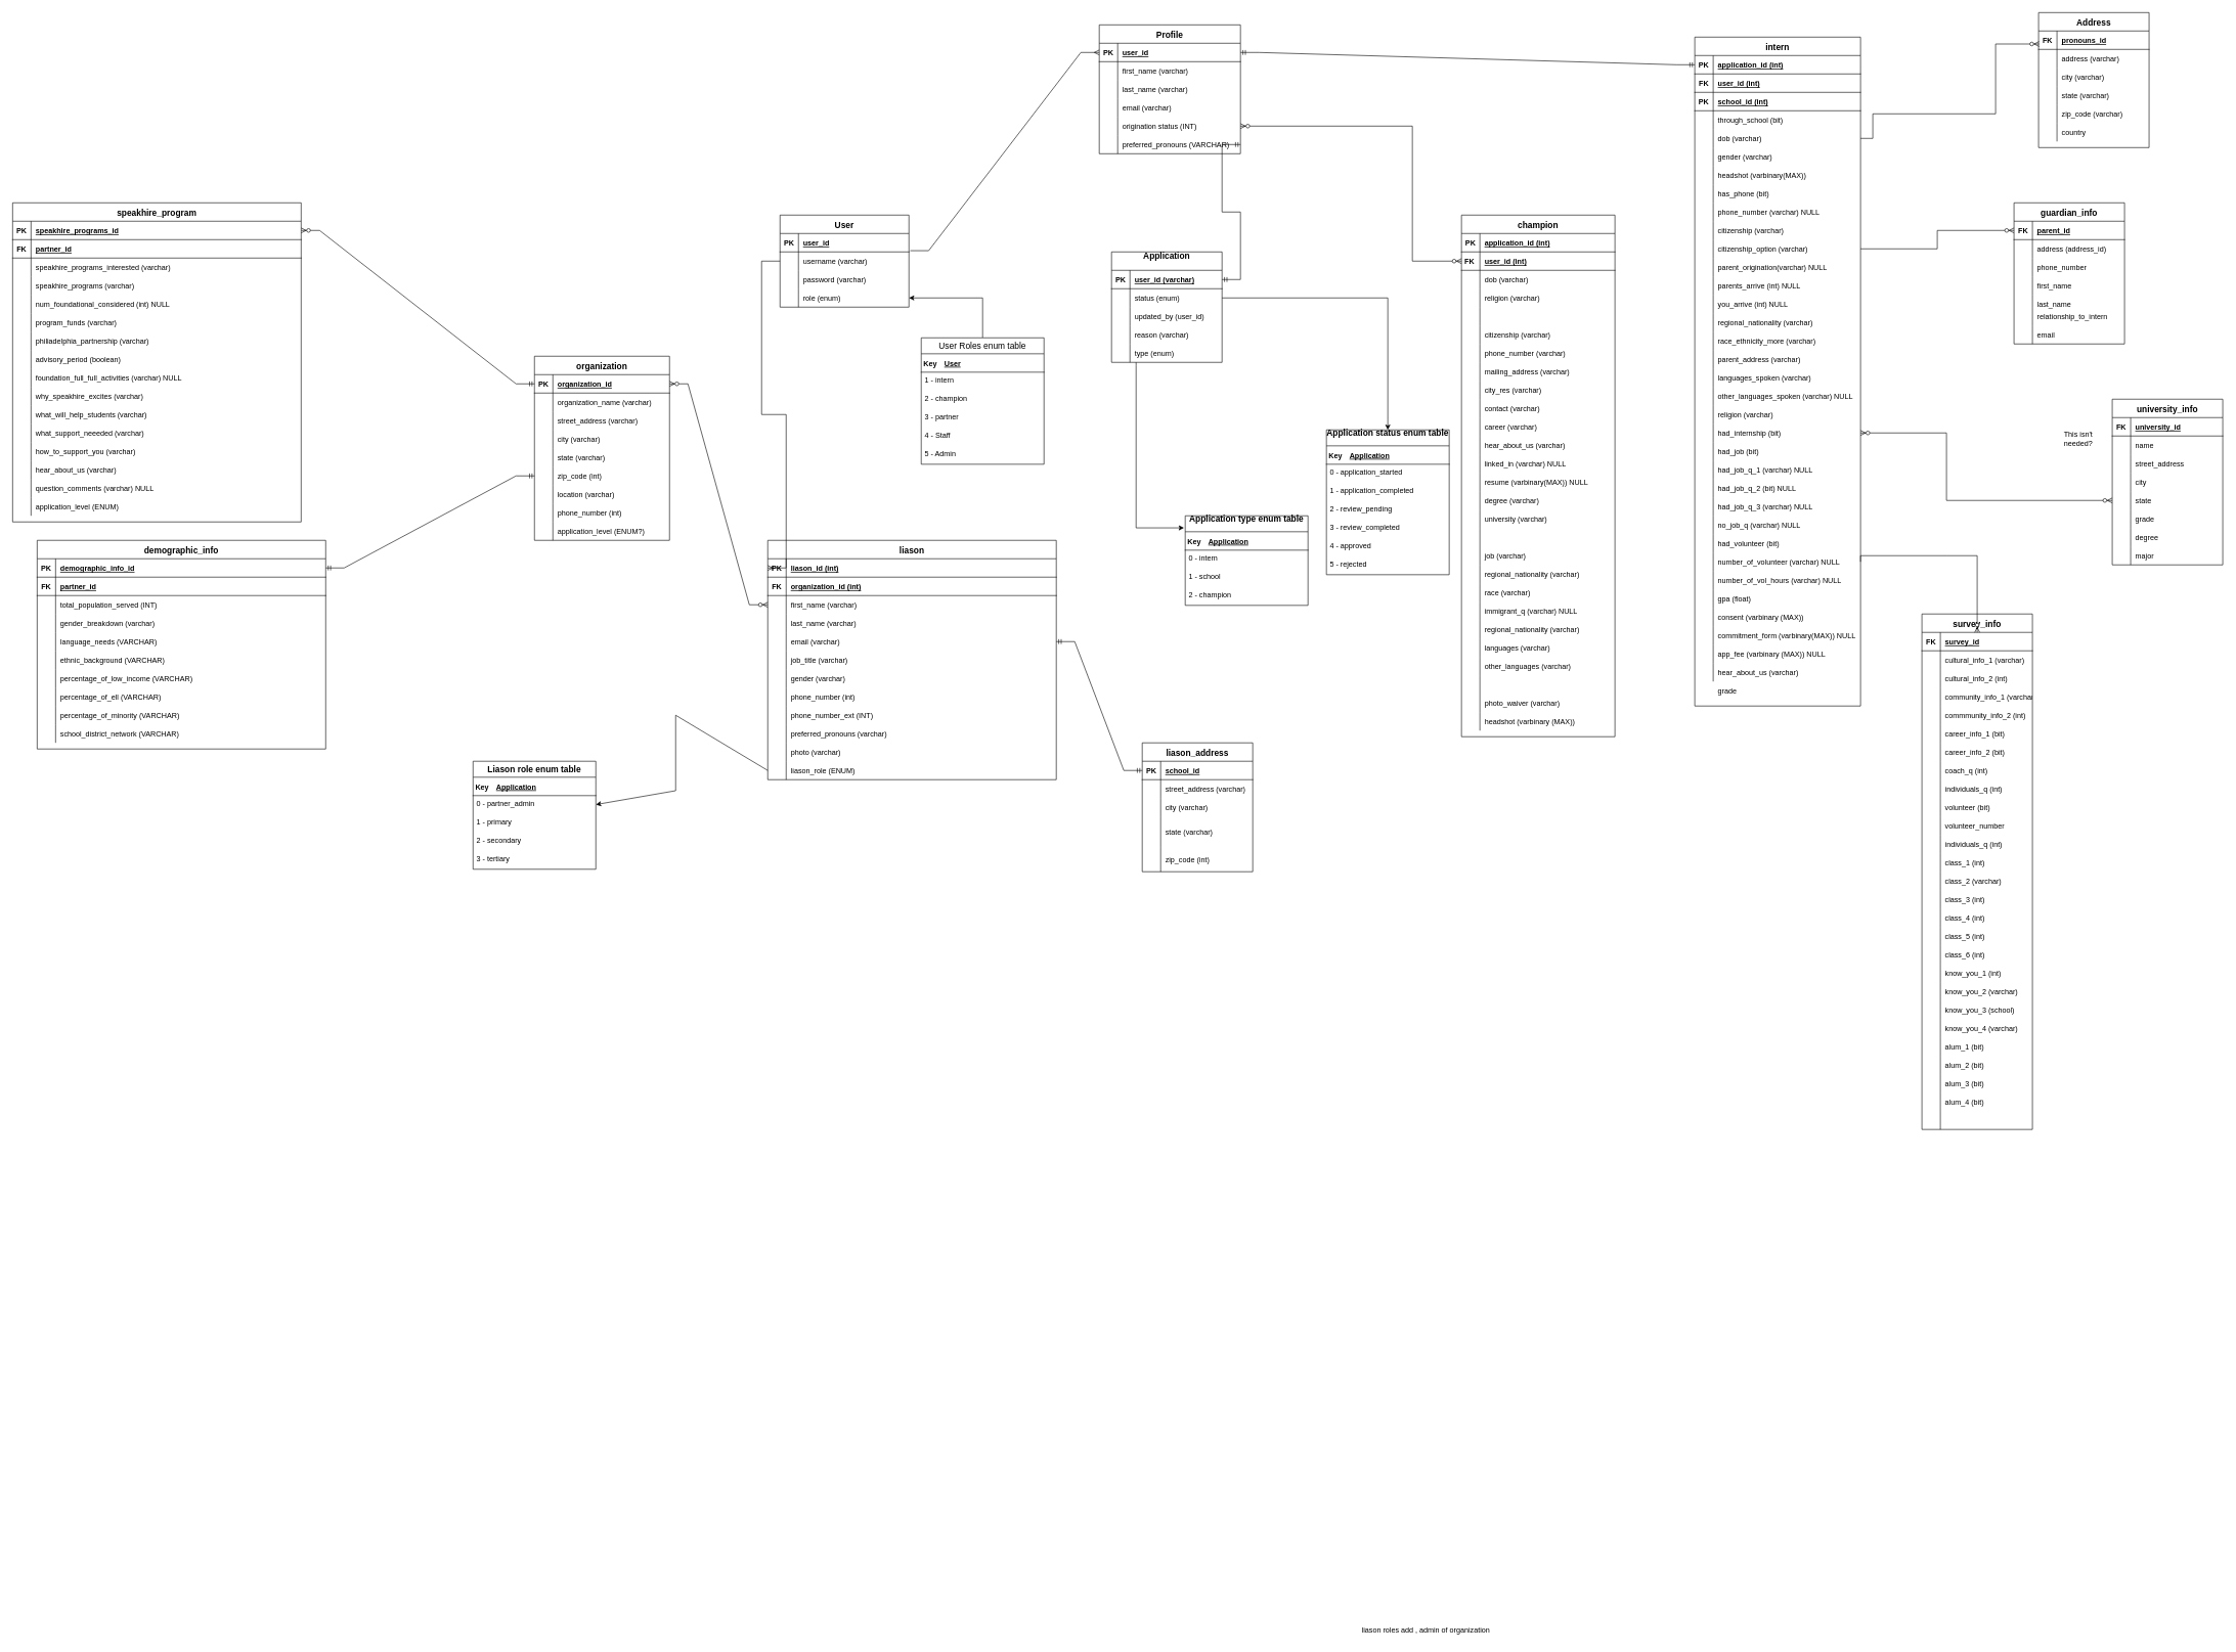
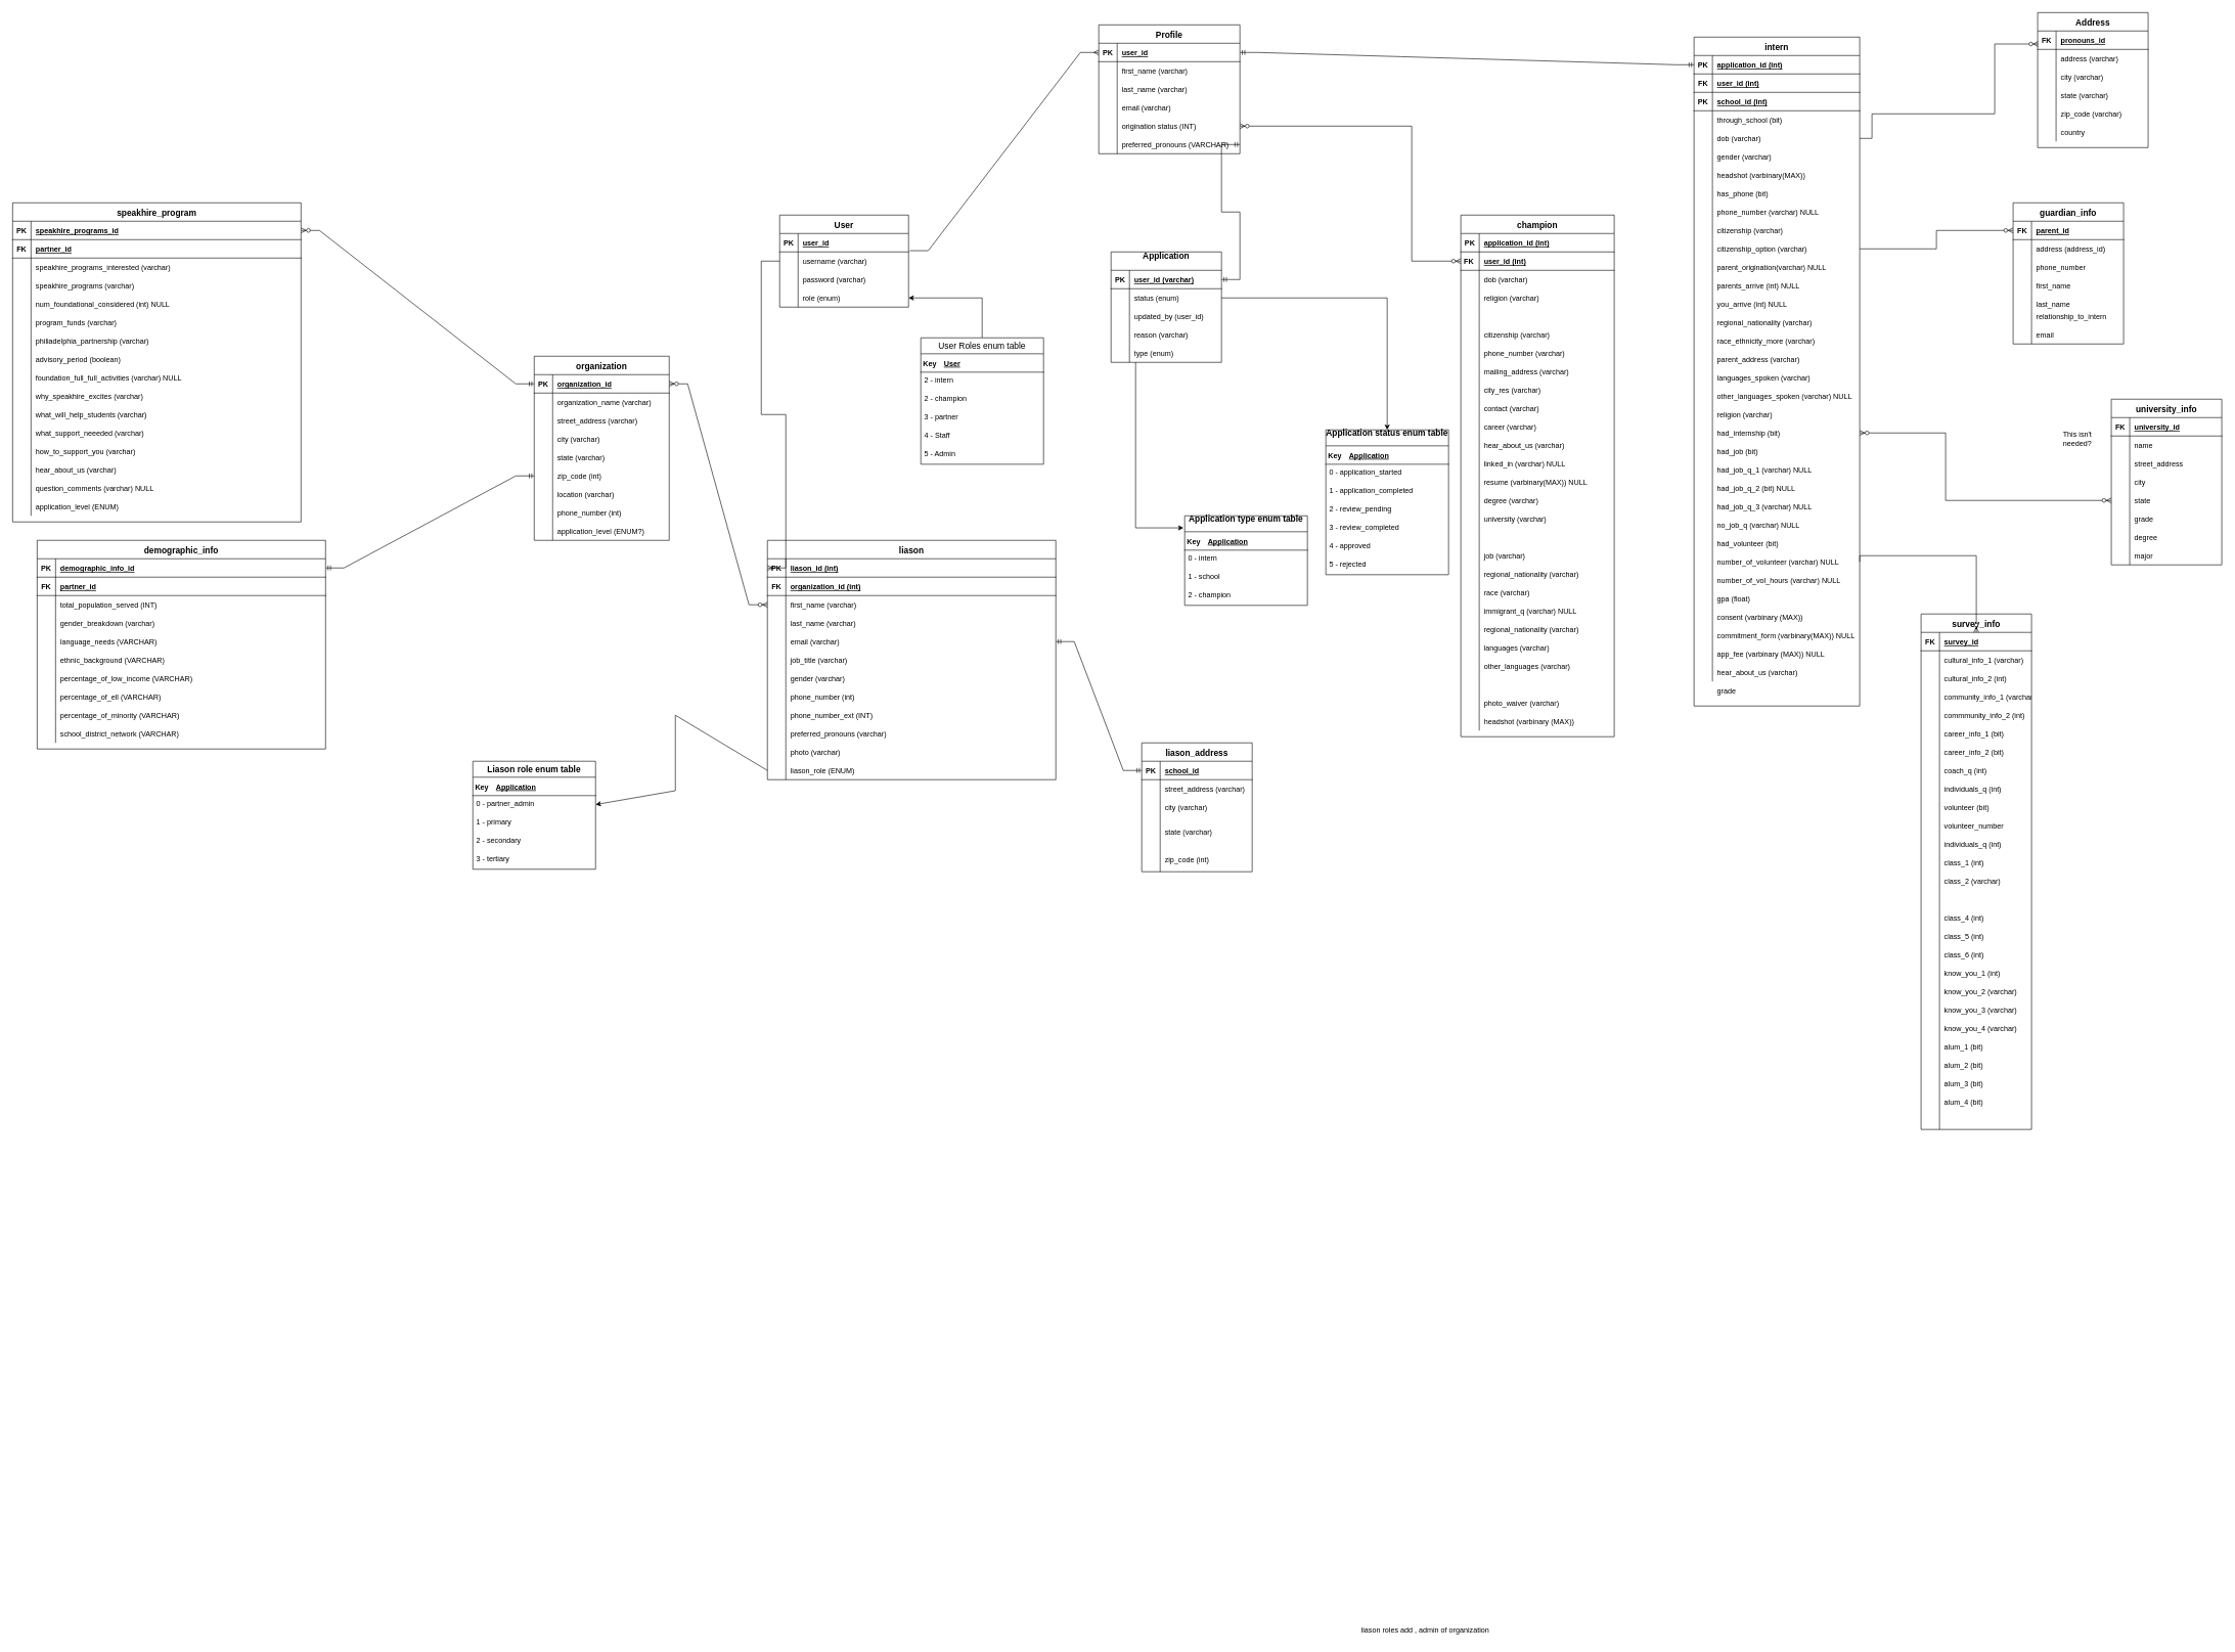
- <mxCell id="399" value="1 - intern" style="text;strokeColor=none;fillColor=none;spacingLeft=4;spacingRight=4;overflow=hidden;rotatable=0;points=[[0,0.5],[1,0.5]];portConstraint=eastwest;fontSize=12;" parent="395" vertex="1"><mxGeometry y="56" width="200" height="30" as="geometry" /></mxCell>
+ <mxCell id="399" value="2 - intern" style="text;strokeColor=none;fillColor=none;spacingLeft=4;spacingRight=4;overflow=hidden;rotatable=0;points=[[0,0.5],[1,0.5]];portConstraint=eastwest;fontSize=12;" parent="395" vertex="1"><mxGeometry y="56" width="200" height="30" as="geometry" /></mxCell>
- <mxCell id="356" value="class_3 (int)" style="shape=partialRectangle;connectable=0;fillColor=none;top=0;left=0;bottom=0;right=0;align=left;spacingLeft=6;overflow=hidden;" parent="354" vertex="1"><mxGeometry x="30" width="150" height="30" as="geometry" /></mxCell>
- <mxCell id="374" value="know_you_3 (school)" style="shape=partialRectangle;connectable=0;fillColor=none;top=0;left=0;bottom=0;right=0;align=left;spacingLeft=6;overflow=hidden;" parent="372" vertex="1"><mxGeometry x="30" width="150" height="30" as="geometry" /></mxCell>
+ <mxCell id="374" value="know_you_3 (varchar)" style="shape=partialRectangle;connectable=0;fillColor=none;top=0;left=0;bottom=0;right=0;align=left;spacingLeft=6;overflow=hidden;" parent="372" vertex="1"><mxGeometry x="30" width="150" height="30" as="geometry" /></mxCell>
